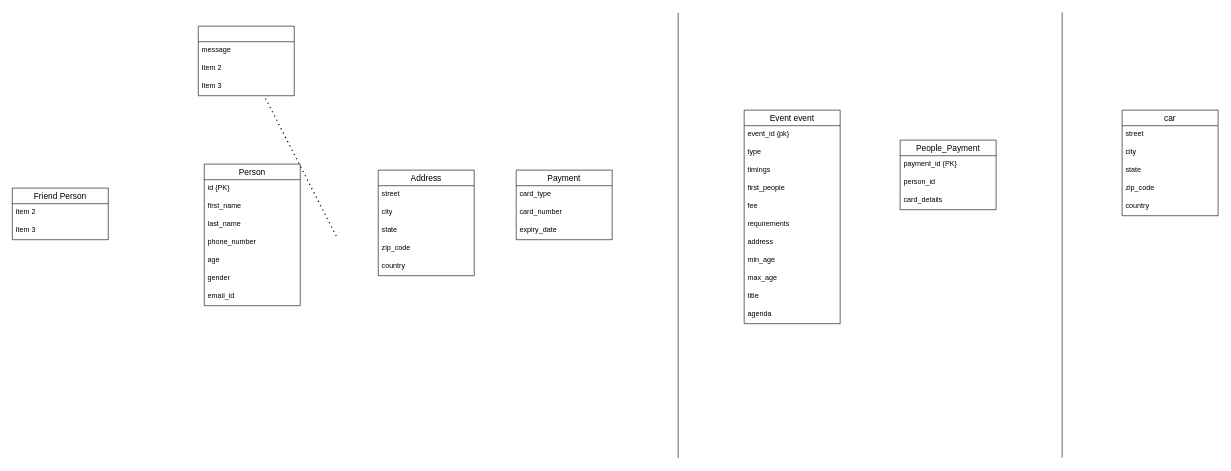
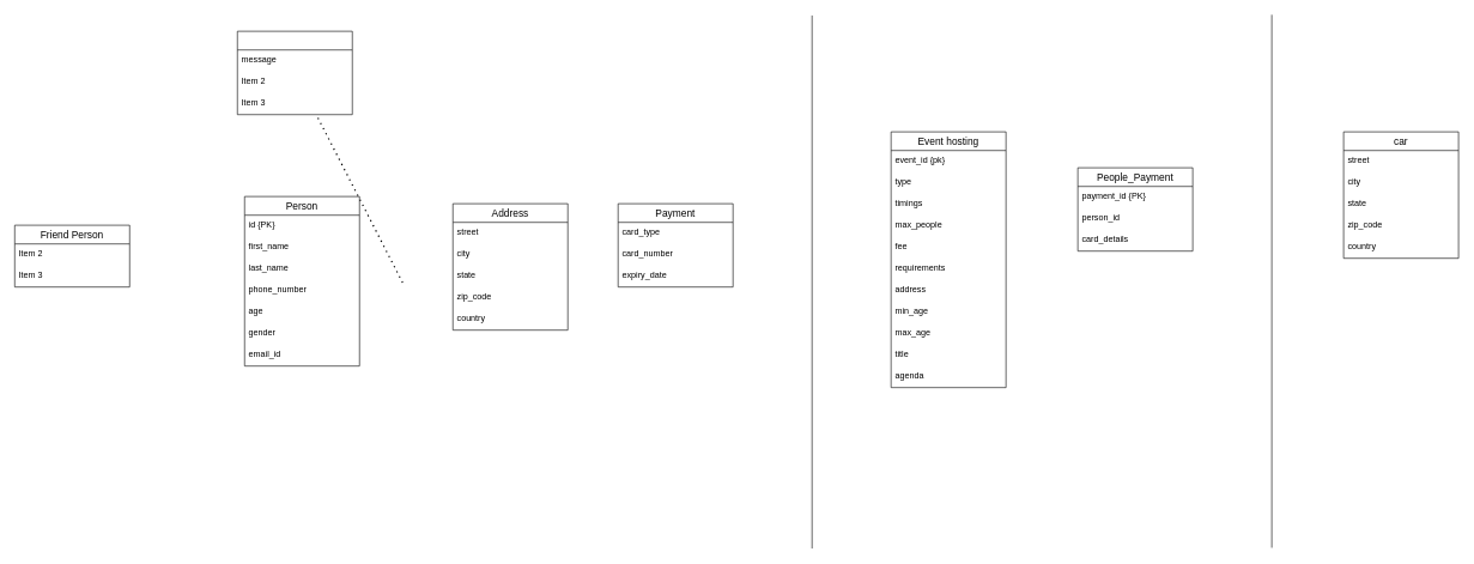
- <mxCell id="20" value="Event event" style="swimlane;fontStyle=0;childLayout=stackLayout;horizontal=1;startSize=26;horizontalStack=0;resizeParent=1;resizeParentMax=0;resizeLast=0;collapsible=1;marginBottom=0;align=center;fontSize=14;" parent="1" vertex="1"><mxGeometry x="1240" y="183" width="160" height="356" as="geometry" /></mxCell>
+ <mxCell id="20" value="Event hosting" style="swimlane;fontStyle=0;childLayout=stackLayout;horizontal=1;startSize=26;horizontalStack=0;resizeParent=1;resizeParentMax=0;resizeLast=0;collapsible=1;marginBottom=0;align=center;fontSize=14;" parent="1" vertex="1"><mxGeometry x="1240" y="183" width="160" height="356" as="geometry" /></mxCell>
- <mxCell id="24" value="first_people" style="text;strokeColor=none;fillColor=none;spacingLeft=4;spacingRight=4;overflow=hidden;rotatable=0;points=[[0,0.5],[1,0.5]];portConstraint=eastwest;fontSize=12;" parent="20" vertex="1"><mxGeometry y="116" width="160" height="30" as="geometry" /></mxCell>
+ <mxCell id="24" value="max_people" style="text;strokeColor=none;fillColor=none;spacingLeft=4;spacingRight=4;overflow=hidden;rotatable=0;points=[[0,0.5],[1,0.5]];portConstraint=eastwest;fontSize=12;" parent="20" vertex="1"><mxGeometry y="116" width="160" height="30" as="geometry" /></mxCell>
